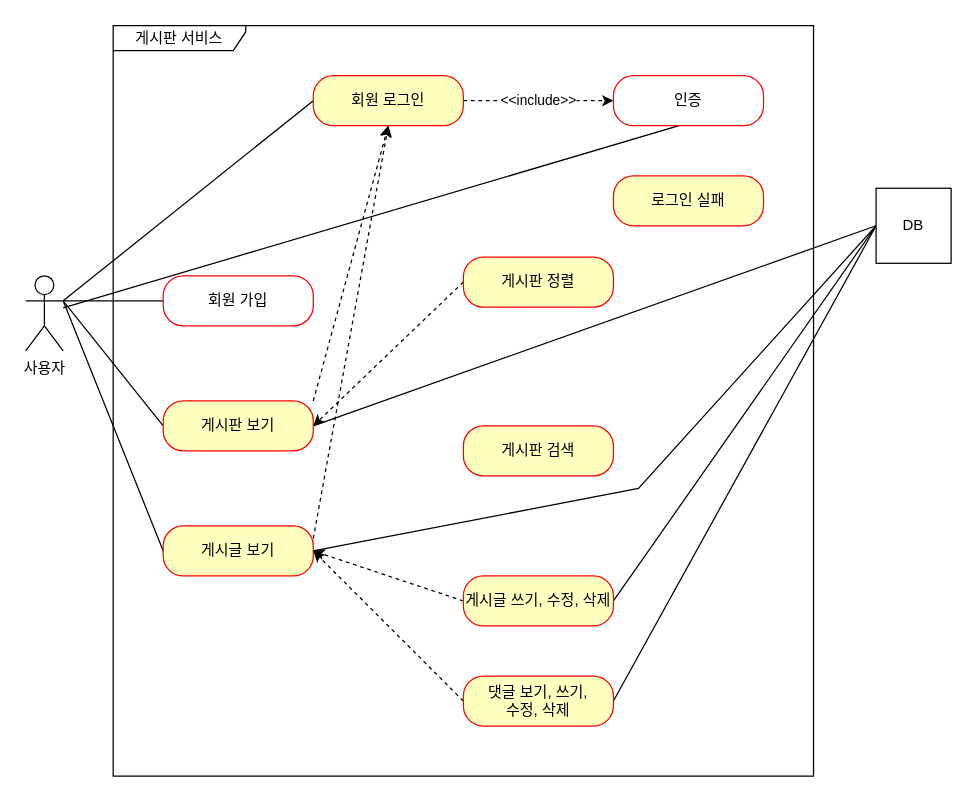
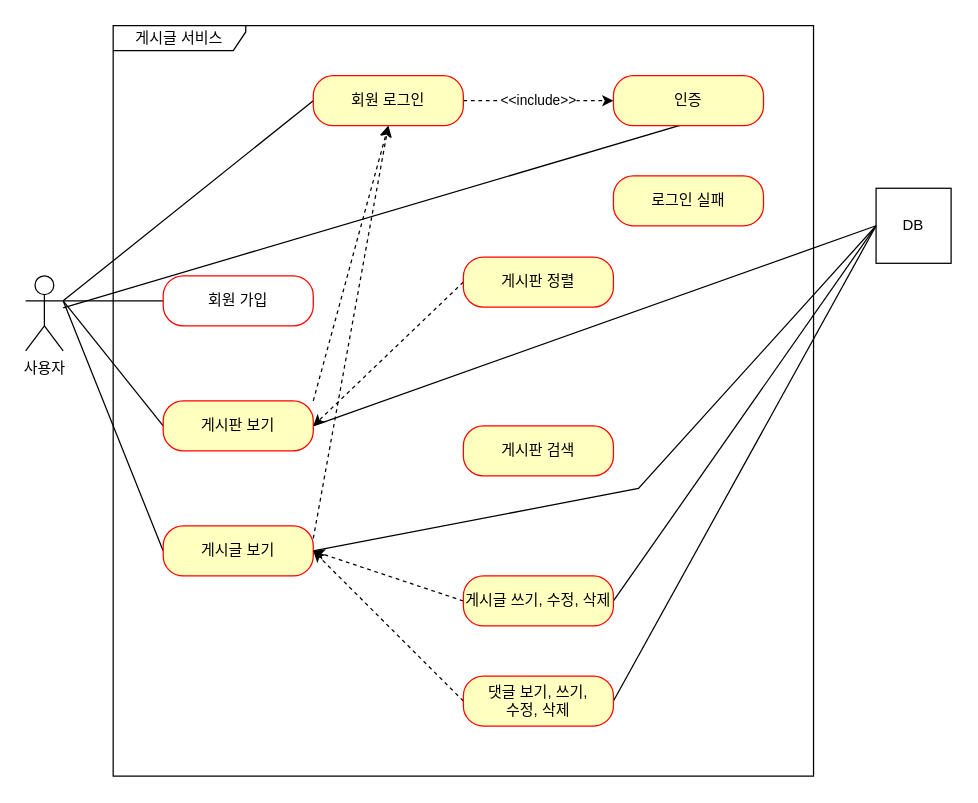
- <mxCell id="3" value="게시판 서비스" style="shape=umlFrame;whiteSpace=wrap;html=1;pointerEvents=0;width=106;height=20;" parent="1" vertex="1"><mxGeometry x="90" y="20" width="560" height="600" as="geometry" /></mxCell>
+ <mxCell id="3" value="게시글 서비스" style="shape=umlFrame;whiteSpace=wrap;html=1;pointerEvents=0;width=106;height=20;" parent="1" vertex="1"><mxGeometry x="90" y="20" width="560" height="600" as="geometry" /></mxCell>
- <mxCell id="19" value="인증" style="rounded=1;whiteSpace=wrap;html=1;arcSize=40;fontColor=#000000;fillColor=#ffffff;strokeColor=#ff0000;" parent="1" vertex="1"><mxGeometry x="490" y="60" width="120" height="40" as="geometry" /></mxCell>
+ <mxCell id="19" value="인증" style="rounded=1;whiteSpace=wrap;html=1;arcSize=40;fontColor=#000000;fillColor=#ffffc0;strokeColor=#ff0000;" parent="1" vertex="1"><mxGeometry x="490" y="60" width="120" height="40" as="geometry" /></mxCell>
